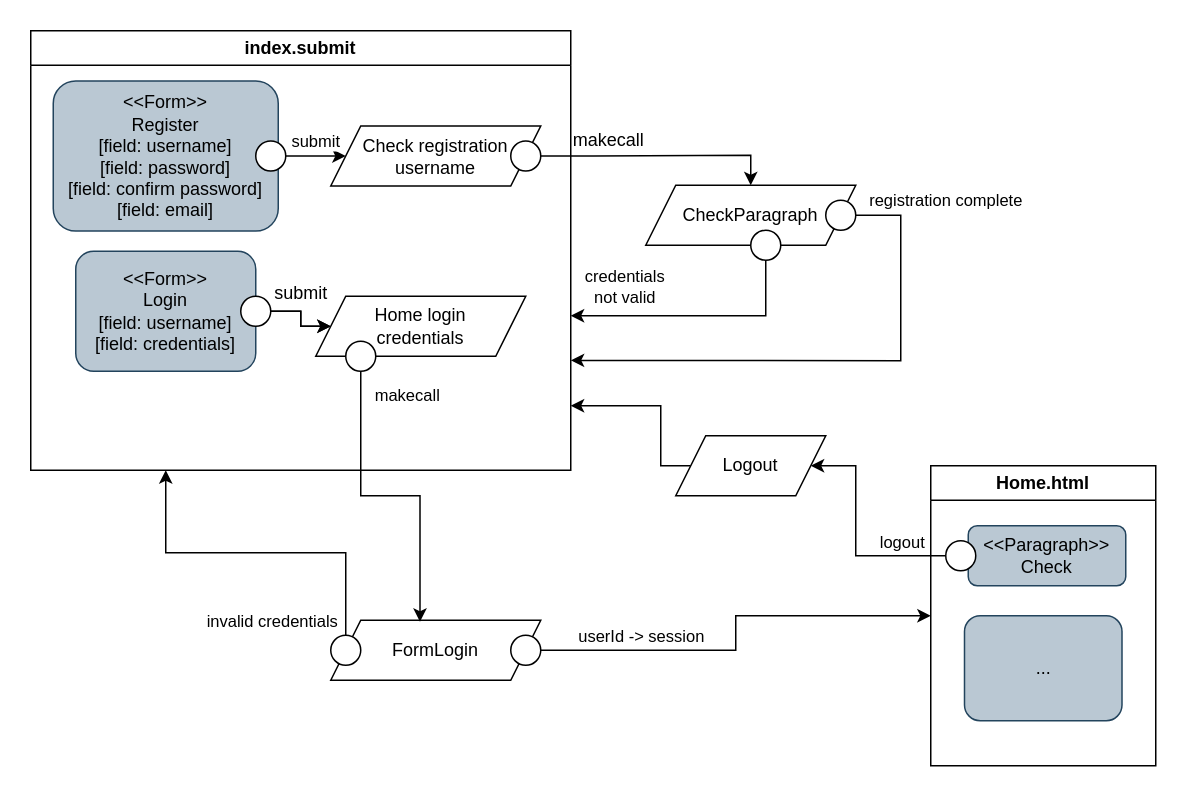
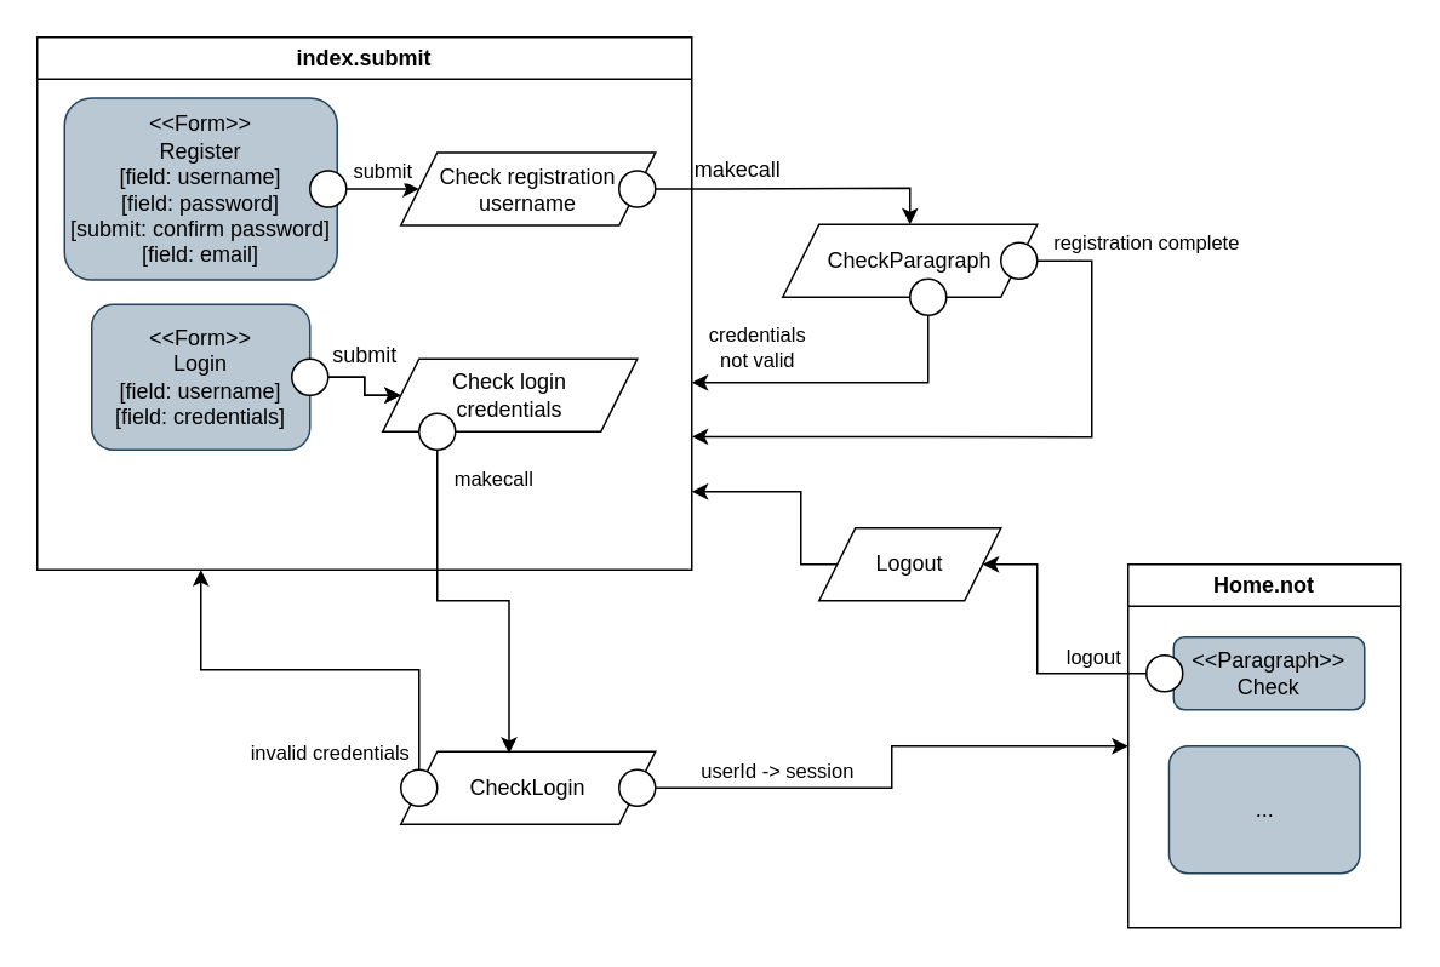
- <mxCell id="7" value="&amp;lt;&amp;lt;Form&amp;gt;&amp;gt;&lt;br&gt;Register&lt;div&gt;[field: username]&lt;/div&gt;&lt;div&gt;[field: password]&lt;br&gt;&lt;/div&gt;&lt;div&gt;[field: confirm password&lt;span style=&quot;background-color: initial;&quot;&gt;]&lt;/span&gt;&lt;/div&gt;&lt;div&gt;[field: email]&lt;br&gt;&lt;/div&gt;" style="rounded=1;whiteSpace=wrap;html=1;fillColor=#bac8d3;strokeColor=#23445d;" parent="2" vertex="1"><mxGeometry x="15" y="33.5" width="150" height="100" as="geometry" /></mxCell>
+ <mxCell id="7" value="&amp;lt;&amp;lt;Form&amp;gt;&amp;gt;&lt;br&gt;Register&lt;div&gt;[field: username]&lt;/div&gt;&lt;div&gt;[field: password]&lt;br&gt;&lt;/div&gt;&lt;div&gt;[submit: confirm password&lt;span style=&quot;background-color: initial;&quot;&gt;]&lt;/span&gt;&lt;/div&gt;&lt;div&gt;[field: email]&lt;br&gt;&lt;/div&gt;" style="rounded=1;whiteSpace=wrap;html=1;fillColor=#bac8d3;strokeColor=#23445d;" parent="2" vertex="1"><mxGeometry x="15" y="33.5" width="150" height="100" as="geometry" /></mxCell>
- <mxCell id="12" value="Home login&lt;div&gt;&lt;span style=&quot;background-color: initial;&quot;&gt;credentials&lt;/span&gt;&lt;/div&gt;" style="shape=parallelogram;perimeter=parallelogramPerimeter;whiteSpace=wrap;html=1;fixedSize=1;" parent="2" vertex="1"><mxGeometry x="190" y="177" width="140" height="40" as="geometry" /></mxCell>
+ <mxCell id="12" value="Check login&lt;div&gt;&lt;span style=&quot;background-color: initial;&quot;&gt;credentials&lt;/span&gt;&lt;/div&gt;" style="shape=parallelogram;perimeter=parallelogramPerimeter;whiteSpace=wrap;html=1;fixedSize=1;" parent="2" vertex="1"><mxGeometry x="190" y="177" width="140" height="40" as="geometry" /></mxCell>
- <mxCell id="34" value="Home.html" style="swimlane;whiteSpace=wrap" parent="1" vertex="1"><mxGeometry x="620" y="310" width="150" height="200" as="geometry"><mxRectangle x="20" y="-130" width="100" height="30" as="alternateBounds" /></mxGeometry></mxCell>
+ <mxCell id="34" value="Home.not" style="swimlane;whiteSpace=wrap" parent="1" vertex="1"><mxGeometry x="620" y="310" width="150" height="200" as="geometry"><mxRectangle x="20" y="-130" width="100" height="30" as="alternateBounds" /></mxGeometry></mxCell>
- <mxCell id="22" value="Form&lt;span style=&quot;background-color: initial;&quot;&gt;Login&lt;/span&gt;" style="shape=parallelogram;perimeter=parallelogramPerimeter;whiteSpace=wrap;html=1;fixedSize=1;" parent="1" vertex="1"><mxGeometry x="220" y="413" width="140" height="40" as="geometry" /></mxCell>
+ <mxCell id="22" value="Check&lt;span style=&quot;background-color: initial;&quot;&gt;Login&lt;/span&gt;" style="shape=parallelogram;perimeter=parallelogramPerimeter;whiteSpace=wrap;html=1;fixedSize=1;" parent="1" vertex="1"><mxGeometry x="220" y="413" width="140" height="40" as="geometry" /></mxCell>
